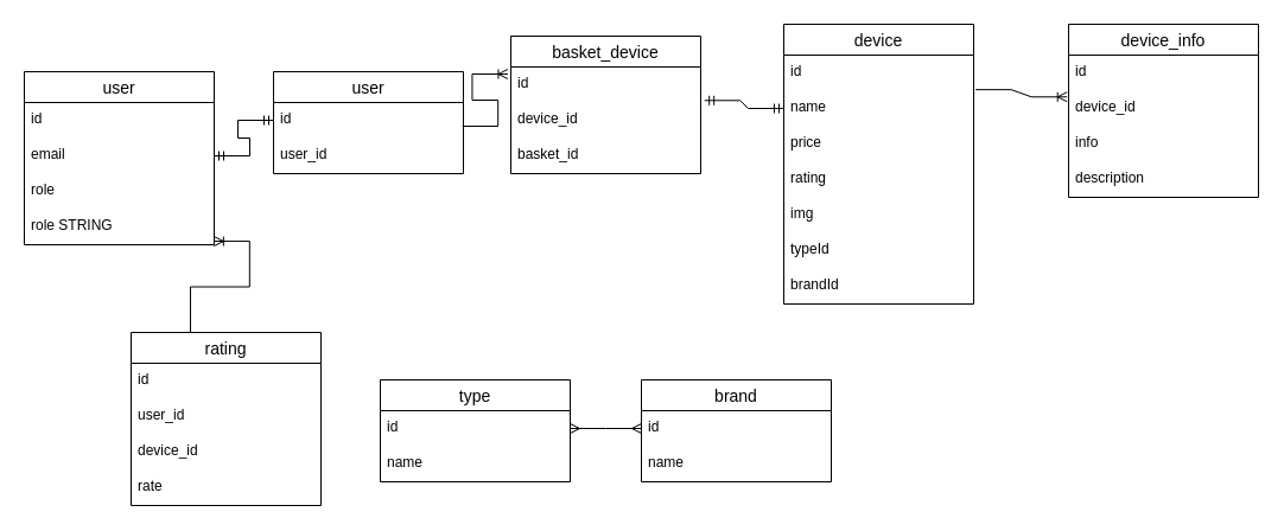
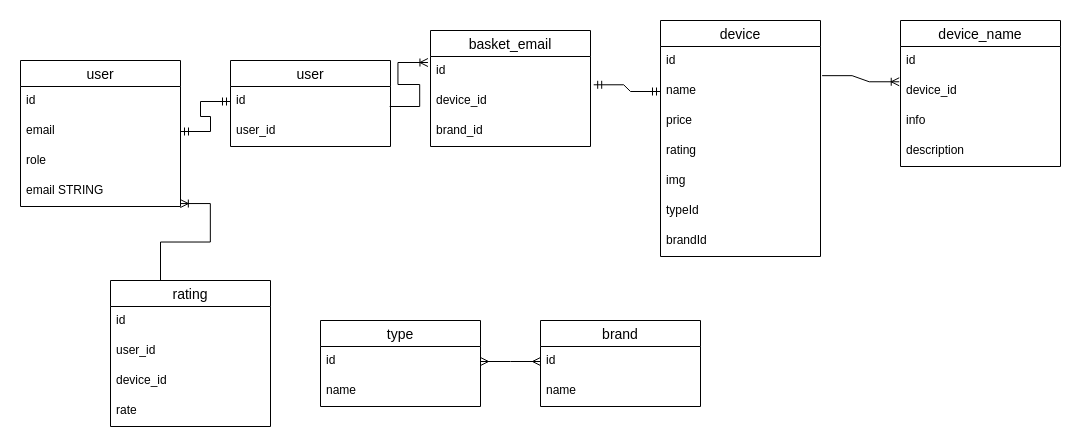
- <mxCell id="26" value="device_info" style="swimlane;fontStyle=0;childLayout=stackLayout;horizontal=1;startSize=26;horizontalStack=0;resizeParent=1;resizeParentMax=0;resizeLast=0;collapsible=1;marginBottom=0;align=center;fontSize=14;" vertex="1" parent="1"><mxGeometry x="900" width="160" height="146" as="geometry" y="20" /></mxCell>
+ <mxCell id="26" value="device_name" style="swimlane;fontStyle=0;childLayout=stackLayout;horizontal=1;startSize=26;horizontalStack=0;resizeParent=1;resizeParentMax=0;resizeLast=0;collapsible=1;marginBottom=0;align=center;fontSize=14;" vertex="1" parent="1"><mxGeometry x="900" width="160" height="146" as="geometry" y="20" /></mxCell>
- <mxCell id="32" value="basket_device" style="swimlane;fontStyle=0;childLayout=stackLayout;horizontal=1;startSize=26;horizontalStack=0;resizeParent=1;resizeParentMax=0;resizeLast=0;collapsible=1;marginBottom=0;align=center;fontSize=14;" vertex="1" parent="1"><mxGeometry x="430" y="30" width="160" height="116" as="geometry" /></mxCell>
+ <mxCell id="32" value="basket_email" style="swimlane;fontStyle=0;childLayout=stackLayout;horizontal=1;startSize=26;horizontalStack=0;resizeParent=1;resizeParentMax=0;resizeLast=0;collapsible=1;marginBottom=0;align=center;fontSize=14;" vertex="1" parent="1"><mxGeometry x="430" y="30" width="160" height="116" as="geometry" /></mxCell>
- <mxCell id="35" value="basket_id" style="text;strokeColor=none;fillColor=none;spacingLeft=4;spacingRight=4;overflow=hidden;rotatable=0;points=[[0,0.5],[1,0.5]];portConstraint=eastwest;fontSize=12;" vertex="1" parent="32"><mxGeometry y="86" width="160" height="30" as="geometry" /></mxCell>
+ <mxCell id="35" value="brand_id" style="text;strokeColor=none;fillColor=none;spacingLeft=4;spacingRight=4;overflow=hidden;rotatable=0;points=[[0,0.5],[1,0.5]];portConstraint=eastwest;fontSize=12;" vertex="1" parent="32"><mxGeometry y="86" width="160" height="30" as="geometry" /></mxCell>
- <mxCell id="6" value="role STRING" style="text;strokeColor=none;fillColor=none;spacingLeft=4;spacingRight=4;overflow=hidden;rotatable=0;points=[[0,0.5],[1,0.5]];portConstraint=eastwest;fontSize=12;" vertex="1" parent="2"><mxGeometry y="116" width="160" height="30" as="geometry" /></mxCell>
+ <mxCell id="6" value="email STRING" style="text;strokeColor=none;fillColor=none;spacingLeft=4;spacingRight=4;overflow=hidden;rotatable=0;points=[[0,0.5],[1,0.5]];portConstraint=eastwest;fontSize=12;" vertex="1" parent="2"><mxGeometry y="116" width="160" height="30" as="geometry" /></mxCell>
